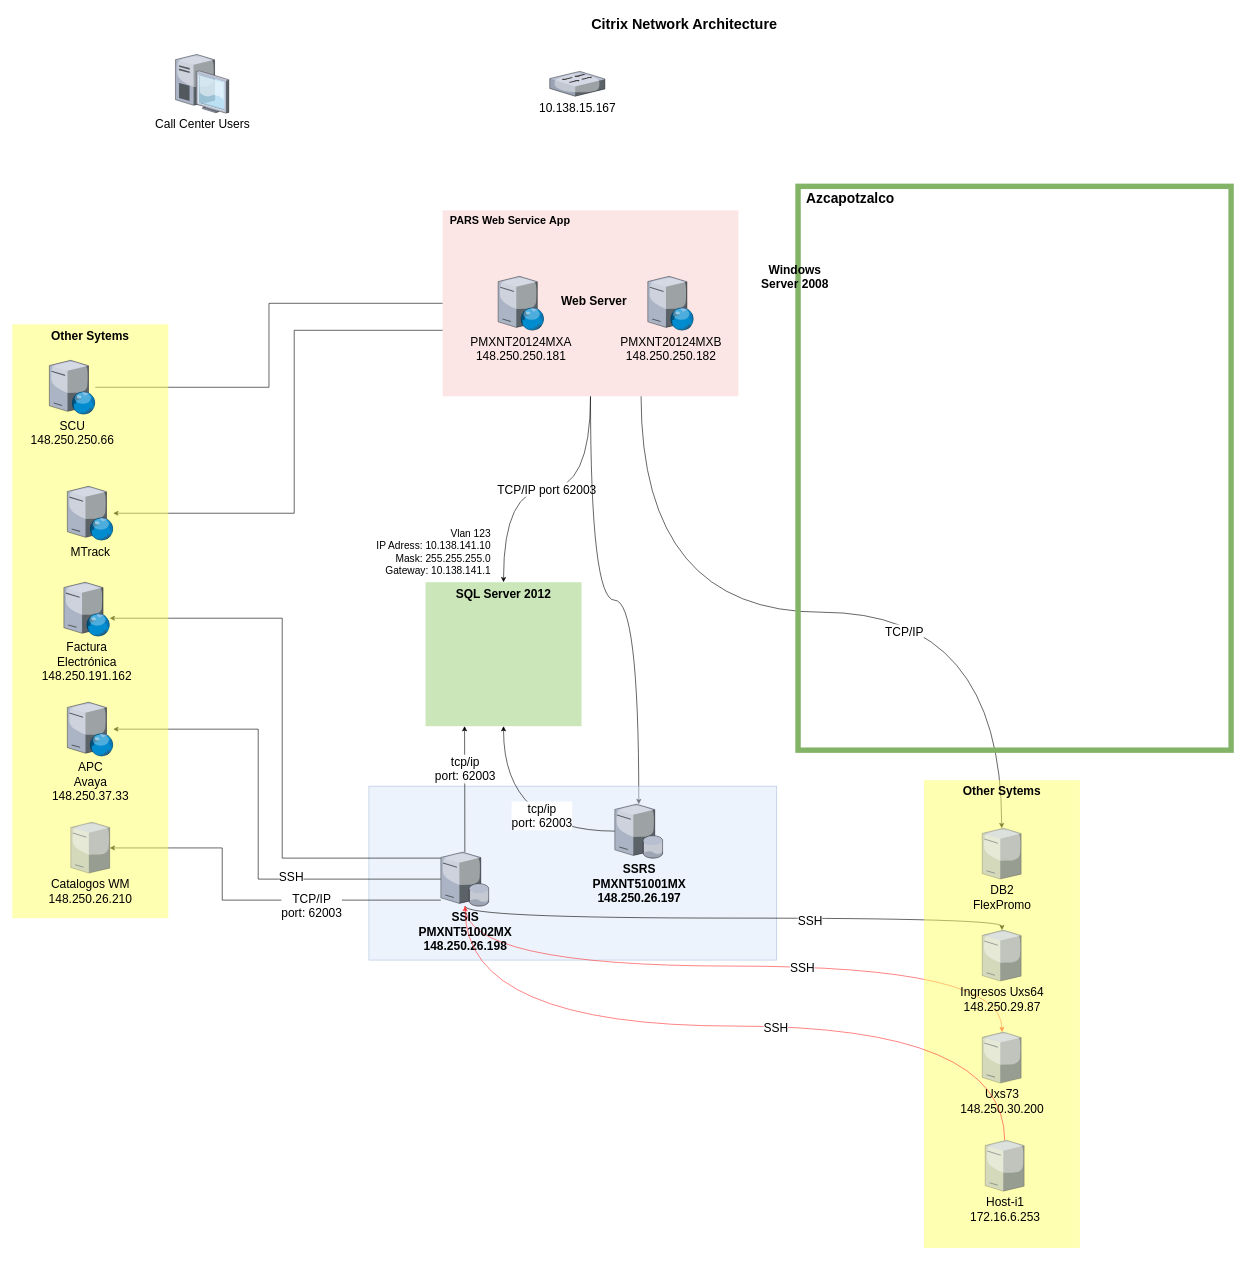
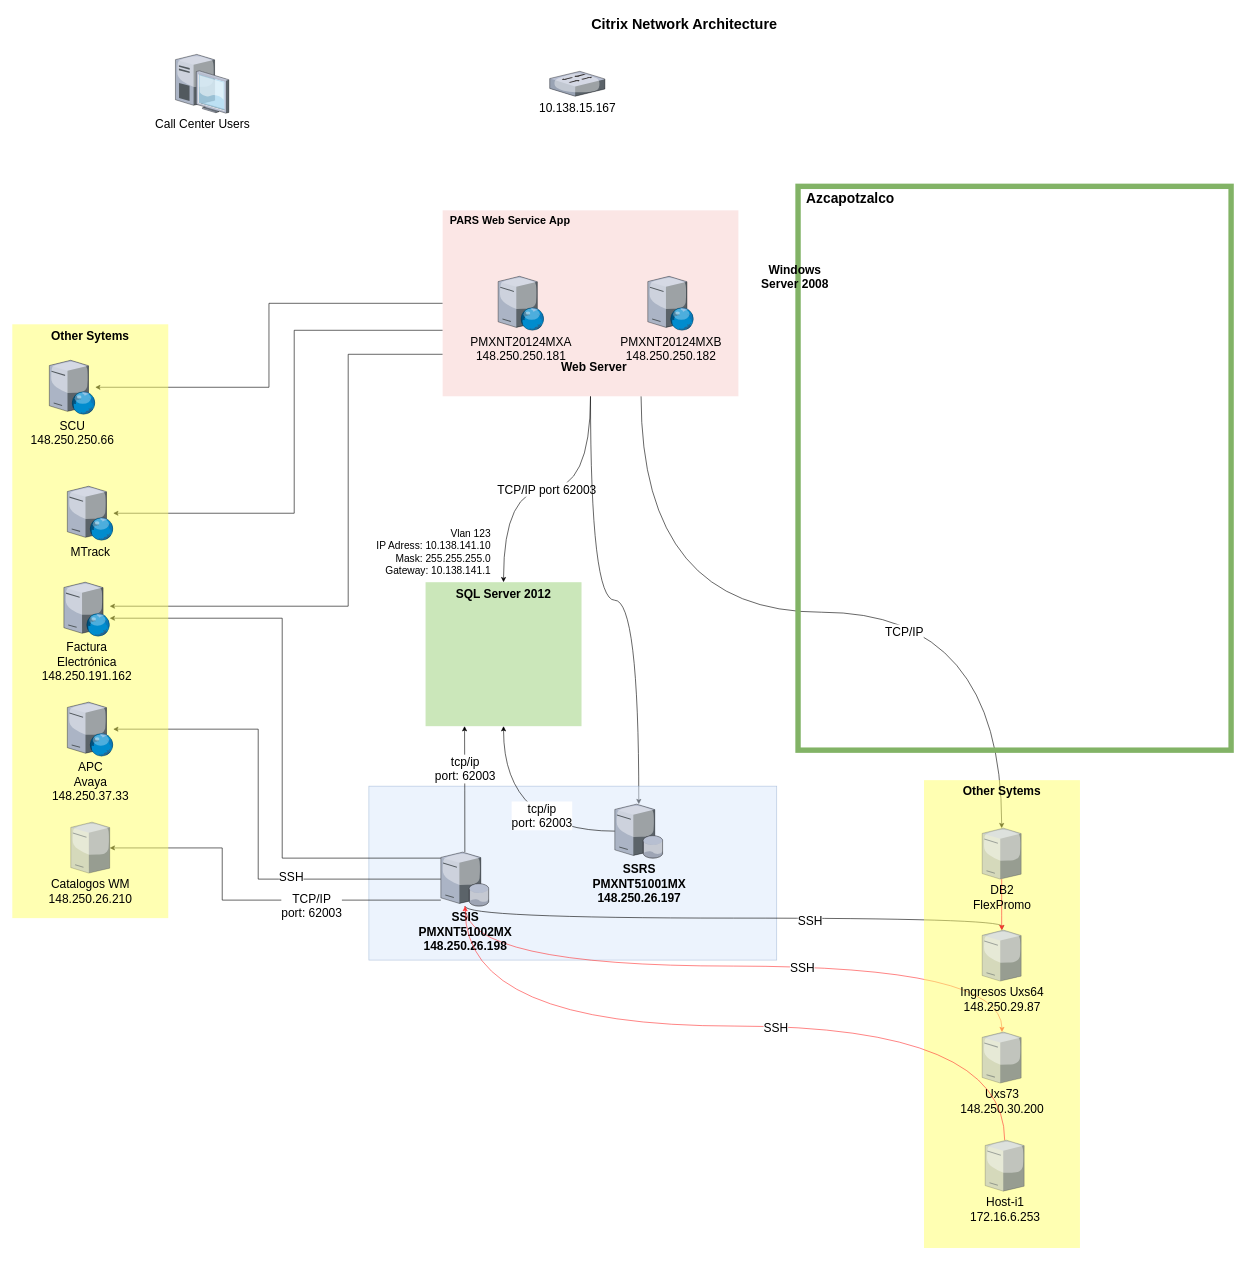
- <mxCell id="17" value="Web Server" style="text;html=1;strokeColor=none;fillColor=none;align=center;verticalAlign=middle;whiteSpace=wrap;rounded=0;fontSize=20;fontStyle=1" vertex="1" parent="1"><mxGeometry x="930" y="490" width="120" height="20" as="geometry" /></mxCell>
+ <mxCell id="17" value="Web Server" style="text;html=1;strokeColor=none;fillColor=none;align=center;verticalAlign=middle;whiteSpace=wrap;rounded=0;fontSize=20;fontStyle=1" vertex="1" parent="1"><mxGeometry x="930" y="600" width="120" height="20" as="geometry" /></mxCell>
- <mxCell id="6" style="edgeStyle=orthogonalEdgeStyle;orthogonalLoop=1;jettySize=auto;html=1;fontSize=20;rounded=0;endArrow=none;" edge="1" parent="1" source="9" target="47"><mxGeometry relative="1" as="geometry" /></mxCell>
+ <mxCell id="6" style="edgeStyle=orthogonalEdgeStyle;orthogonalLoop=1;jettySize=auto;html=1;fontSize=20;rounded=0;" edge="1" parent="1" source="9" target="47"><mxGeometry relative="1" as="geometry" /></mxCell>
+ <mxCell id="8" style="edgeStyle=orthogonalEdgeStyle;rounded=0;orthogonalLoop=1;jettySize=auto;html=1;strokeColor=#000000;fontSize=20;" edge="1" parent="1" source="9" target="49"><mxGeometry relative="1" as="geometry"><Array as="points"><mxPoint x="580" y="590" /><mxPoint x="580" y="1010" /></Array></mxGeometry></mxCell>
+ <mxCell id="38" value="" style="edgeStyle=orthogonalEdgeStyle;curved=1;orthogonalLoop=1;jettySize=auto;html=1;strokeColor=#FF3333;fontSize=20;" edge="1" parent="1" source="39" target="40"><mxGeometry relative="1" as="geometry" /></mxCell>
